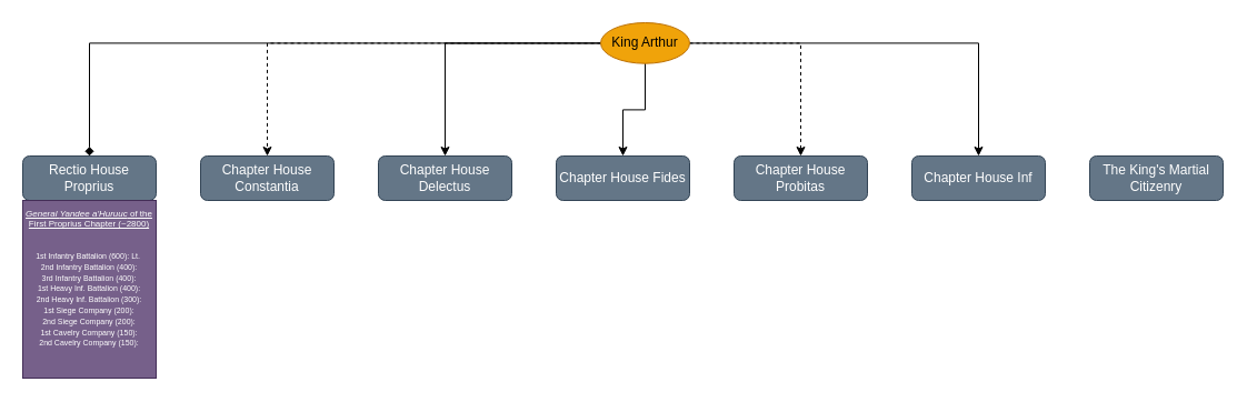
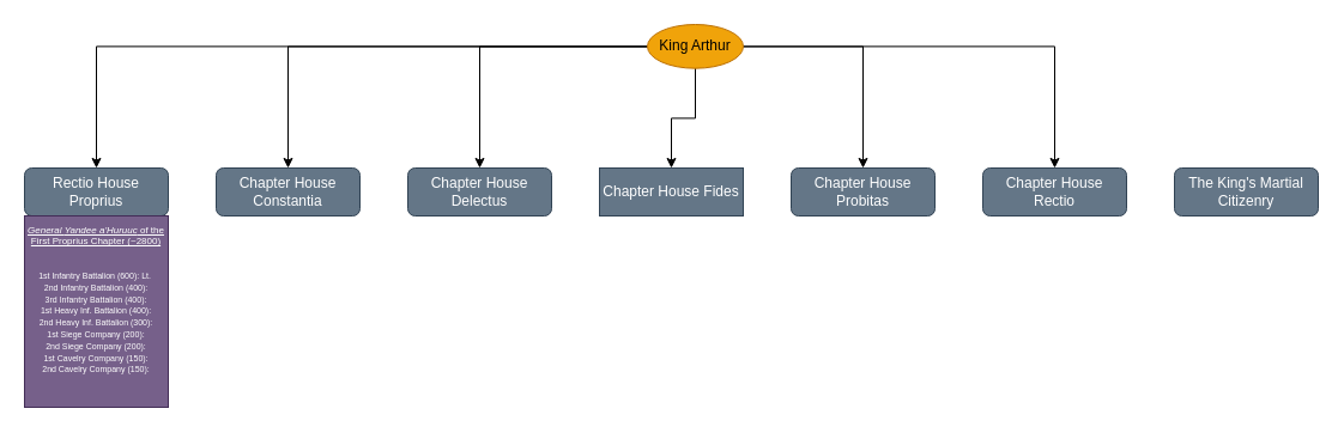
- <mxCell id="6" style="edgeStyle=orthogonalEdgeStyle;rounded=0;orthogonalLoop=1;jettySize=auto;html=1;entryX=0.5;entryY=0;entryDx=0;entryDy=0;dashed=1;" edge="1" parent="1" source="8" target="10"><mxGeometry relative="1" as="geometry" /></mxCell>
+ <mxCell id="6" style="edgeStyle=orthogonalEdgeStyle;rounded=0;orthogonalLoop=1;jettySize=auto;html=1;entryX=0.5;entryY=0;entryDx=0;entryDy=0;" edge="1" parent="1" source="8" target="10"><mxGeometry relative="1" as="geometry" /></mxCell>
- <mxCell id="3" style="edgeStyle=orthogonalEdgeStyle;rounded=0;orthogonalLoop=1;jettySize=auto;html=1;entryX=0.5;entryY=0;entryDx=0;entryDy=0;dashed=1;" edge="1" parent="1" source="8" target="12"><mxGeometry relative="1" as="geometry" /></mxCell>
+ <mxCell id="3" style="edgeStyle=orthogonalEdgeStyle;rounded=0;orthogonalLoop=1;jettySize=auto;html=1;entryX=0.5;entryY=0;entryDx=0;entryDy=0;" edge="1" parent="1" source="8" target="12"><mxGeometry relative="1" as="geometry" /></mxCell>
- <mxCell id="2" style="edgeStyle=orthogonalEdgeStyle;rounded=0;orthogonalLoop=1;jettySize=auto;html=1;entryX=0.5;entryY=0;entryDx=0;entryDy=0;endArrow=diamond;" edge="1" parent="1" source="8" target="14"><mxGeometry relative="1" as="geometry" /></mxCell>
+ <mxCell id="2" style="edgeStyle=orthogonalEdgeStyle;rounded=0;orthogonalLoop=1;jettySize=auto;html=1;entryX=0.5;entryY=0;entryDx=0;entryDy=0;" edge="1" parent="1" source="8" target="14"><mxGeometry relative="1" as="geometry" /></mxCell>
- <mxCell id="9" value="Chapter House Fides" style="rounded=1;whiteSpace=wrap;html=1;fillColor=#647687;fontColor=#ffffff;strokeColor=#314354;" vertex="1" parent="1"><mxGeometry x="500" y="140" width="120" height="40" as="geometry" /></mxCell>
+ <mxCell id="9" value="Chapter House Fides" style="whiteSpace=wrap;html=1;fillColor=#647687;fontColor=#ffffff;strokeColor=#314354;rounded=0;" vertex="1" parent="1"><mxGeometry x="500" y="140" width="120" height="40" as="geometry" /></mxCell>
- <mxCell id="13" value="Chapter House Inf" style="rounded=1;whiteSpace=wrap;html=1;fillColor=#647687;fontColor=#ffffff;strokeColor=#314354;" vertex="1" parent="1"><mxGeometry x="820" y="140" width="120" height="40" as="geometry" /></mxCell>
+ <mxCell id="13" value="Chapter House Rectio" style="rounded=1;whiteSpace=wrap;html=1;fillColor=#647687;fontColor=#ffffff;strokeColor=#314354;" vertex="1" parent="1"><mxGeometry x="820" y="140" width="120" height="40" as="geometry" /></mxCell>
